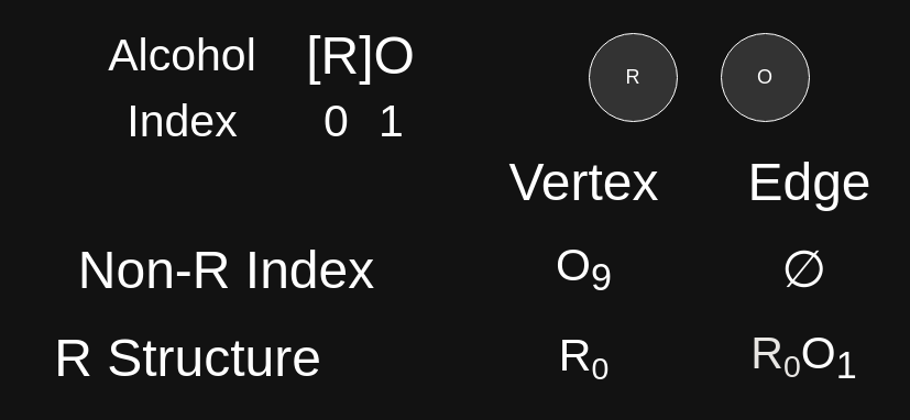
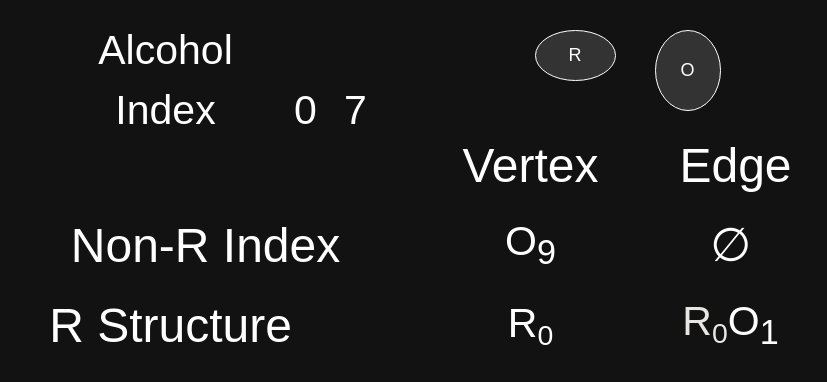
- <mxCell id="2" value="&lt;font style=&quot;font-size: 48px;&quot;&gt;[R]O&lt;/font&gt;" style="text;html=1;strokeColor=none;fillColor=none;align=center;verticalAlign=middle;whiteSpace=wrap;rounded=0;fontColor=#FFFFFF;" parent="1" vertex="1"><mxGeometry x="280" y="20" width="95" height="60" as="geometry" /></mxCell>
- <mxCell id="15" value="&lt;font style=&quot;font-size: 18px;&quot;&gt;R&lt;/font&gt;" style="ellipse;whiteSpace=wrap;html=1;aspect=fixed;fillColor=#333333;labelBackgroundColor=none;fontColor=#FFFFFF;labelBorderColor=none;strokeColor=#FFFFFF;" vertex="1" parent="1"><mxGeometry x="535" y="30" width="80" height="80" as="geometry" /></mxCell>
+ <mxCell id="15" value="&lt;font style=&quot;font-size: 18px;&quot;&gt;R&lt;/font&gt;" style="ellipse;whiteSpace=wrap;html=1;aspect=fixed;fillColor=#333333;labelBackgroundColor=none;fontColor=#FFFFFF;labelBorderColor=none;strokeColor=#FFFFFF;" vertex="1" parent="1"><mxGeometry x="535" y="30" width="80" height="50" as="geometry" /></mxCell>
- <mxCell id="16" value="&lt;font style=&quot;font-size: 18px;&quot;&gt;O&lt;/font&gt;" style="ellipse;whiteSpace=wrap;html=1;aspect=fixed;fillColor=#333333;labelBackgroundColor=none;fontColor=#FFFFFF;labelBorderColor=none;strokeColor=#FFFFFF;" vertex="1" parent="1"><mxGeometry x="655" y="30" width="80" height="80" as="geometry" /></mxCell>
+ <mxCell id="16" value="&lt;font style=&quot;font-size: 18px;&quot;&gt;O&lt;/font&gt;" style="ellipse;whiteSpace=wrap;html=1;aspect=fixed;fillColor=#333333;labelBackgroundColor=none;fontColor=#FFFFFF;labelBorderColor=none;strokeColor=#FFFFFF;" vertex="1" parent="1"><mxGeometry x="655" y="30" width="65" height="80" as="geometry" /></mxCell>
- <mxCell id="7" value="1" style="text;html=1;align=center;verticalAlign=middle;resizable=0;points=[];autosize=1;strokeColor=none;fillColor=none;fontSize=41;fontColor=#FFFFFF;" parent="1" vertex="1"><mxGeometry x="330" y="80" width="50" height="60" as="geometry" /></mxCell>
+ <mxCell id="7" value="7" style="text;html=1;align=center;verticalAlign=middle;resizable=0;points=[];autosize=1;strokeColor=none;fillColor=none;fontSize=41;fontColor=#FFFFFF;" parent="1" vertex="1"><mxGeometry x="330" y="80" width="50" height="60" as="geometry" /></mxCell>
